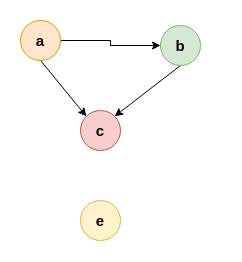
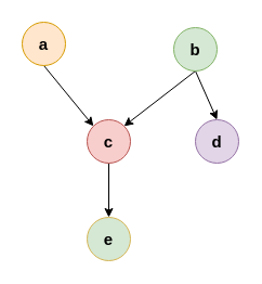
- <mxCell id="2" style="edgeStyle=orthogonalEdgeStyle;rounded=0;orthogonalLoop=1;jettySize=auto;html=1;exitX=1;exitY=0.5;exitDx=0;exitDy=0;entryX=0;entryY=0.5;entryDx=0;entryDy=0;" edge="1" parent="1" source="4" target="7"><mxGeometry relative="1" as="geometry" /></mxCell>
+ <mxCell id="6" style="edgeStyle=none;rounded=0;orthogonalLoop=1;jettySize=auto;html=1;exitX=0.5;exitY=1;exitDx=0;exitDy=0;entryX=0.5;entryY=0;entryDx=0;entryDy=0;" edge="1" parent="1" source="7" target="10"><mxGeometry relative="1" as="geometry" /></mxCell>
+ <mxCell id="10" value="&lt;b&gt;&lt;font style=&quot;font-size: 15px&quot;&gt;d&lt;/font&gt;&lt;/b&gt;" style="ellipse;whiteSpace=wrap;html=1;aspect=fixed;fillColor=#e1d5e7;strokeColor=#9673a6;" vertex="1" parent="1"><mxGeometry x="180" y="110" width="40" height="40" as="geometry" /></mxCell>
+ <mxCell id="8" style="edgeStyle=none;rounded=0;orthogonalLoop=1;jettySize=auto;html=1;exitX=0.5;exitY=1;exitDx=0;exitDy=0;" edge="1" parent="1" source="9" target="11"><mxGeometry relative="1" as="geometry" /></mxCell>
- <mxCell id="11" value="&lt;b&gt;&lt;font style=&quot;font-size: 15px&quot;&gt;e&lt;/font&gt;&lt;/b&gt;" style="ellipse;whiteSpace=wrap;html=1;aspect=fixed;fillColor=#fff2cc;strokeColor=#d6b656;" vertex="1" parent="1"><mxGeometry x="80" y="200" width="40" height="40" as="geometry" /></mxCell>
+ <mxCell id="11" value="&lt;b&gt;&lt;font style=&quot;font-size: 15px&quot;&gt;e&lt;/font&gt;&lt;/b&gt;" style="ellipse;whiteSpace=wrap;html=1;aspect=fixed;fillColor=#d5e8d4;strokeColor=#d6b656;" vertex="1" parent="1"><mxGeometry x="80" y="200" width="40" height="40" as="geometry" /></mxCell>
